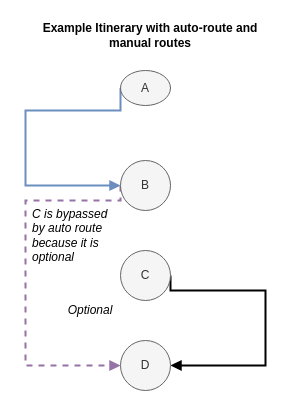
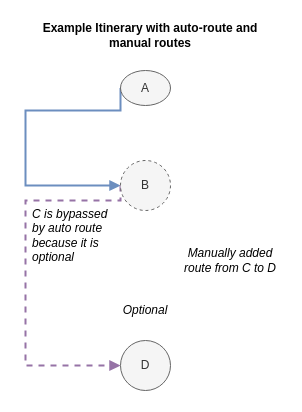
- <mxCell id="6" value="B" style="ellipse;whiteSpace=wrap;html=1;aspect=fixed;strokeColor=#666666;fillColor=#f5f5f5;fontColor=#333333;" vertex="1" parent="1"><mxGeometry x="120" y="160" width="50" height="50" as="geometry" /></mxCell>
+ <mxCell id="6" value="B" style="ellipse;whiteSpace=wrap;html=1;aspect=fixed;strokeColor=#666666;fillColor=#f5f5f5;fontColor=#333333;dashed=1;" vertex="1" parent="1"><mxGeometry x="120" y="160" width="50" height="50" as="geometry" /></mxCell>
+ <mxCell id="12" value="Manually added route from C to D" style="text;html=1;strokeColor=none;fillColor=none;align=center;verticalAlign=middle;whiteSpace=wrap;rounded=0;fontStyle=2" vertex="1" parent="1"><mxGeometry x="180" y="250" width="100" height="20" as="geometry" /></mxCell>
- <mxCell id="8" value="C" style="ellipse;whiteSpace=wrap;html=1;aspect=fixed;strokeColor=#666666;fillColor=#f5f5f5;fontColor=#333333;" vertex="1" parent="1"><mxGeometry x="120" y="250" width="50" height="50" as="geometry" /></mxCell>
- <mxCell id="10" value="Optional" style="text;html=1;strokeColor=none;fillColor=none;align=center;verticalAlign=middle;whiteSpace=wrap;rounded=0;fontStyle=2" vertex="1" parent="1"><mxGeometry x="70" y="300" width="40" height="20" as="geometry" /></mxCell>
+ <mxCell id="10" value="Optional" style="text;html=1;strokeColor=none;fillColor=none;align=center;verticalAlign=middle;whiteSpace=wrap;rounded=0;fontStyle=2" vertex="1" parent="1"><mxGeometry x="125" y="300" width="40" height="20" as="geometry" /></mxCell>
- <mxCell id="7" style="edgeStyle=orthogonalEdgeStyle;rounded=0;orthogonalLoop=1;jettySize=auto;html=1;exitX=1;exitY=0.5;exitDx=0;exitDy=0;entryX=1;entryY=0.5;entryDx=0;entryDy=0;endArrow=block;endFill=1;strokeWidth=2;" edge="1" parent="1" source="8" target="9"><mxGeometry relative="1" as="geometry"><Array as="points"><mxPoint x="170" y="290" /><mxPoint x="265" y="290" /><mxPoint x="265" y="365" /></Array></mxGeometry></mxCell>
